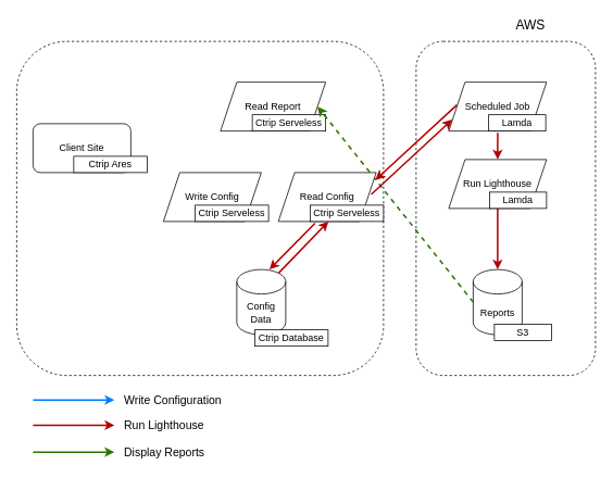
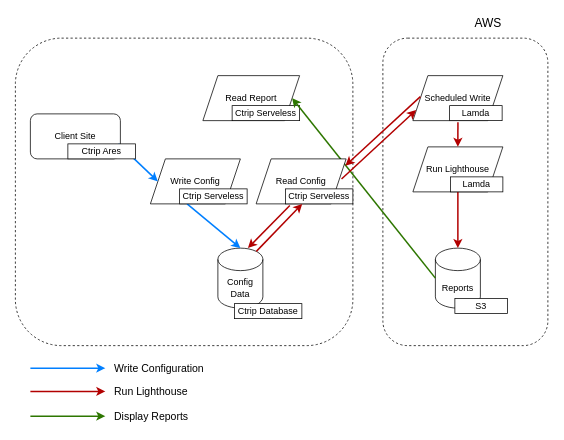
- <mxCell id="13" value="Scheduled Job" style="shape=parallelogram;perimeter=parallelogramPerimeter;whiteSpace=wrap;html=1;fixedSize=1;container=1;" vertex="1" parent="1"><mxGeometry x="550" y="100" width="120" height="60" as="geometry" /></mxCell>
+ <mxCell id="13" value="Scheduled Write" style="shape=parallelogram;perimeter=parallelogramPerimeter;whiteSpace=wrap;html=1;fixedSize=1;container=1;" vertex="1" parent="1"><mxGeometry x="550" y="100" width="120" height="60" as="geometry" /></mxCell>
+ <mxCell id="11" value="" style="curved=1;endArrow=classic;html=1;rounded=0;strokeColor=#007FFF;strokeWidth=2;entryX=0;entryY=0.5;entryDx=0;entryDy=0;exitX=0.75;exitY=0;exitDx=0;exitDy=0;" edge="1" parent="1" source="28" target="5"><mxGeometry width="50" height="50" relative="1" as="geometry"><mxPoint x="160" y="181" as="sourcePoint" /><mxPoint x="280" y="230" as="targetPoint" /><Array as="points" /></mxGeometry></mxCell>
- <mxCell id="16" value="" style="curved=1;endArrow=classic;html=1;rounded=0;strokeColor=#2D7600;exitX=0;exitY=0.5;exitDx=0;exitDy=0;exitPerimeter=0;entryX=1;entryY=0.5;entryDx=0;entryDy=0;fillColor=#60a917;strokeWidth=2;dashed=1;" edge="1" parent="1" source="9" target="7"><mxGeometry width="50" height="50" relative="1" as="geometry"><mxPoint x="420" y="200" as="sourcePoint" /><mxPoint x="470" y="150" as="targetPoint" /><Array as="points" /></mxGeometry></mxCell>
+ <mxCell id="16" value="" style="curved=1;endArrow=classic;html=1;rounded=0;strokeColor=#2D7600;exitX=0;exitY=0.5;exitDx=0;exitDy=0;exitPerimeter=0;entryX=1;entryY=0.5;entryDx=0;entryDy=0;fillColor=#60a917;strokeWidth=2;" edge="1" parent="1" source="9" target="7"><mxGeometry width="50" height="50" relative="1" as="geometry"><mxPoint x="420" y="200" as="sourcePoint" /><mxPoint x="470" y="150" as="targetPoint" /><Array as="points" /></mxGeometry></mxCell>
+ <mxCell id="12" value="" style="curved=1;endArrow=classic;html=1;rounded=0;exitX=0.408;exitY=1;exitDx=0;exitDy=0;strokeColor=#007FFF;entryX=0.5;entryY=0;entryDx=0;entryDy=0;entryPerimeter=0;strokeWidth=2;exitPerimeter=0;" edge="1" parent="1" source="5" target="4"><mxGeometry width="50" height="50" relative="1" as="geometry"><mxPoint x="320" y="260" as="sourcePoint" /><mxPoint x="420" y="309" as="targetPoint" /><Array as="points" /></mxGeometry></mxCell>
